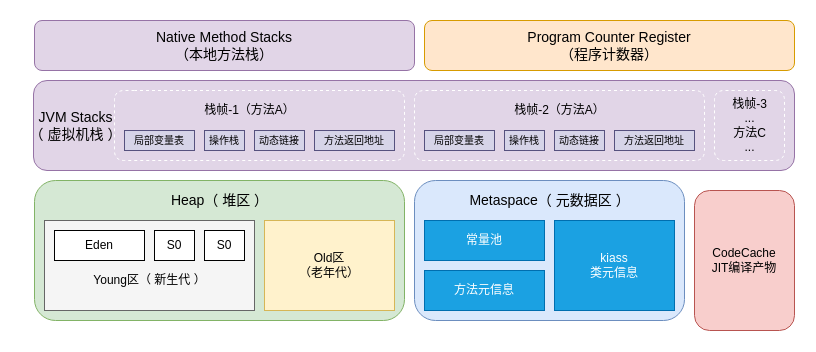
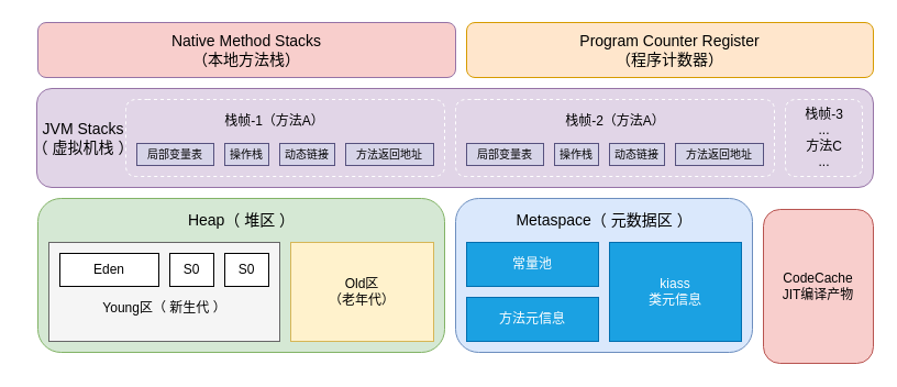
- <mxCell id="2" value="&lt;font style=&quot;font-size: 14px&quot;&gt;Native Method Stacks&lt;br&gt;（本地方法栈）&lt;/font&gt;" style="rounded=1;whiteSpace=wrap;html=1;fillColor=#e1d5e7;strokeColor=#9673a6;" vertex="1" parent="1"><mxGeometry x="34" y="20" width="380" height="50" as="geometry" /></mxCell>
+ <mxCell id="2" value="&lt;font style=&quot;font-size: 14px&quot;&gt;Native Method Stacks&lt;br&gt;（本地方法栈）&lt;/font&gt;" style="rounded=1;whiteSpace=wrap;html=1;fillColor=#f8cecc;strokeColor=#9673a6;" vertex="1" parent="1"><mxGeometry x="34" y="20" width="380" height="50" as="geometry" /></mxCell>
